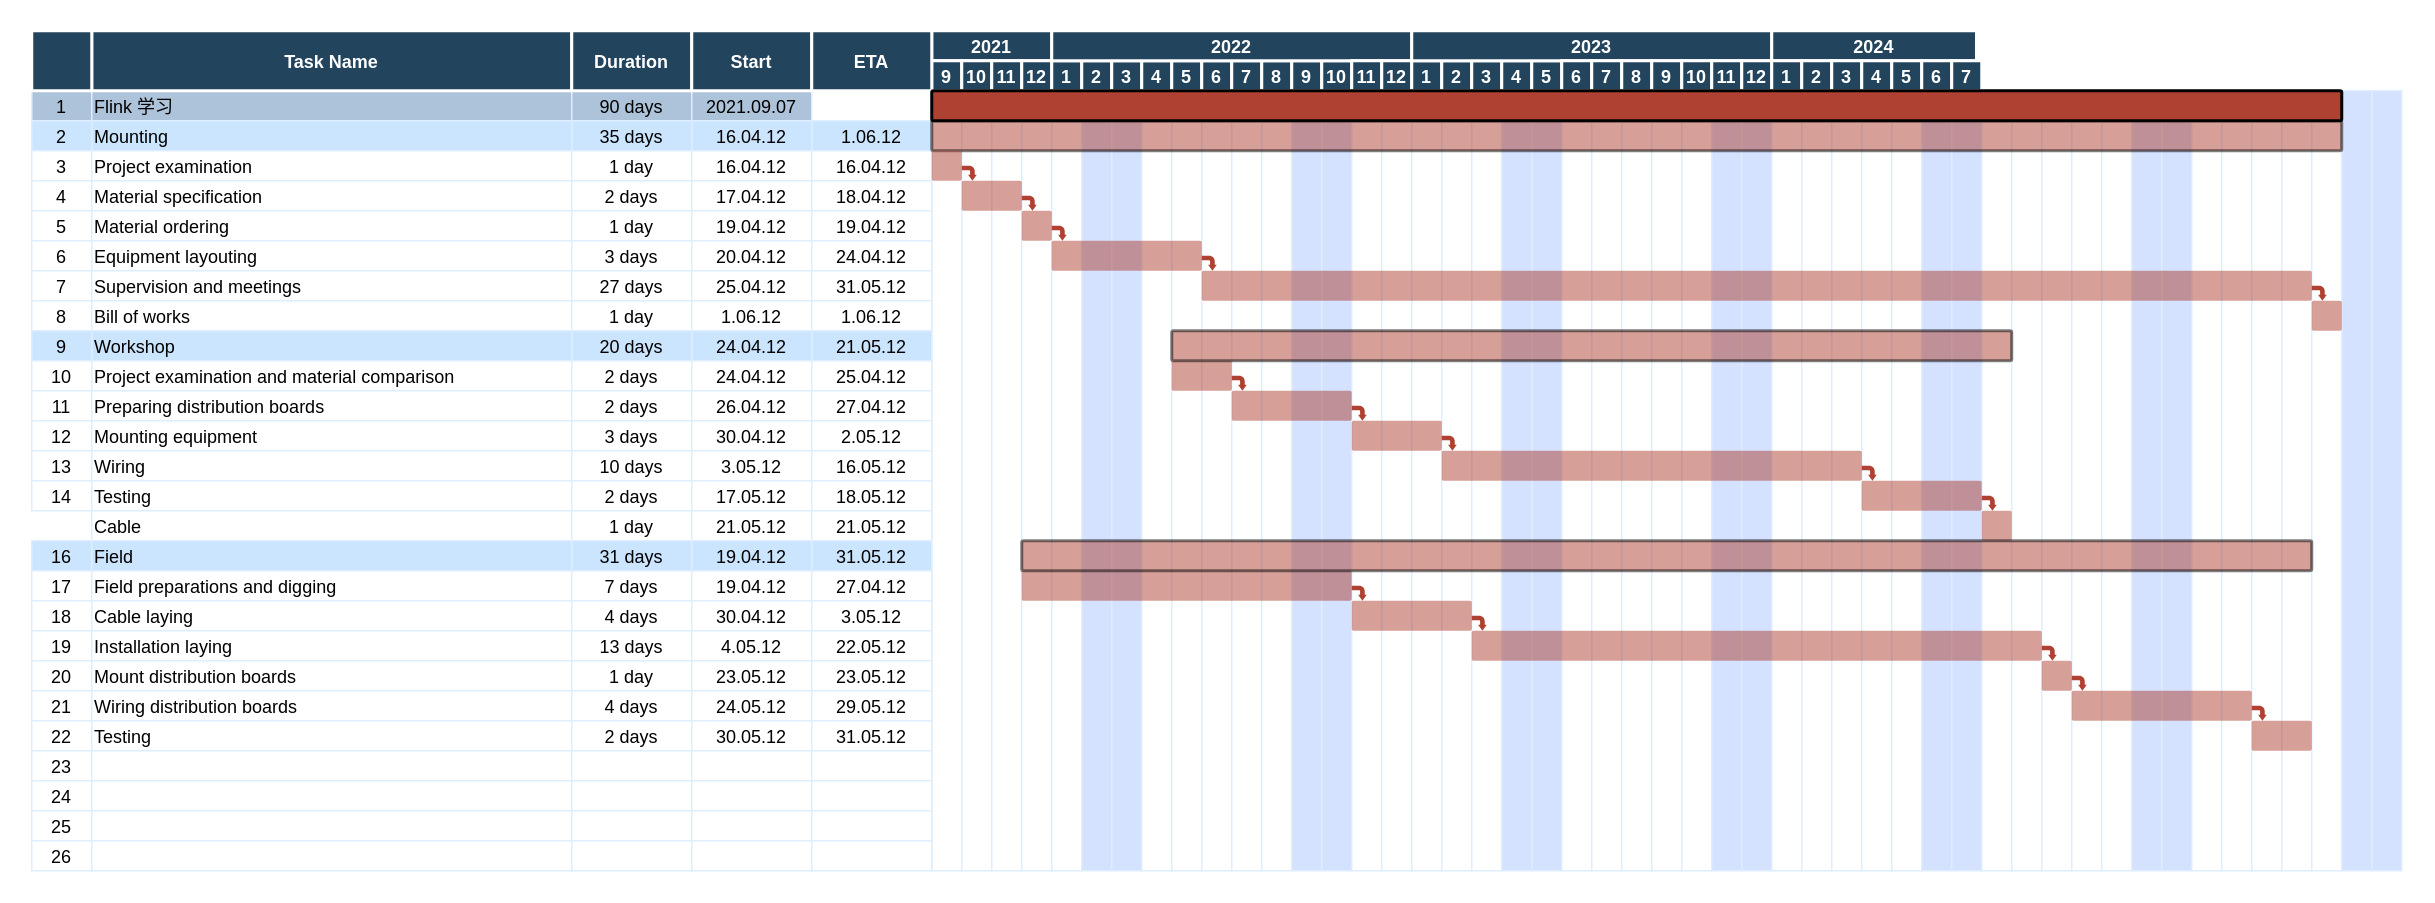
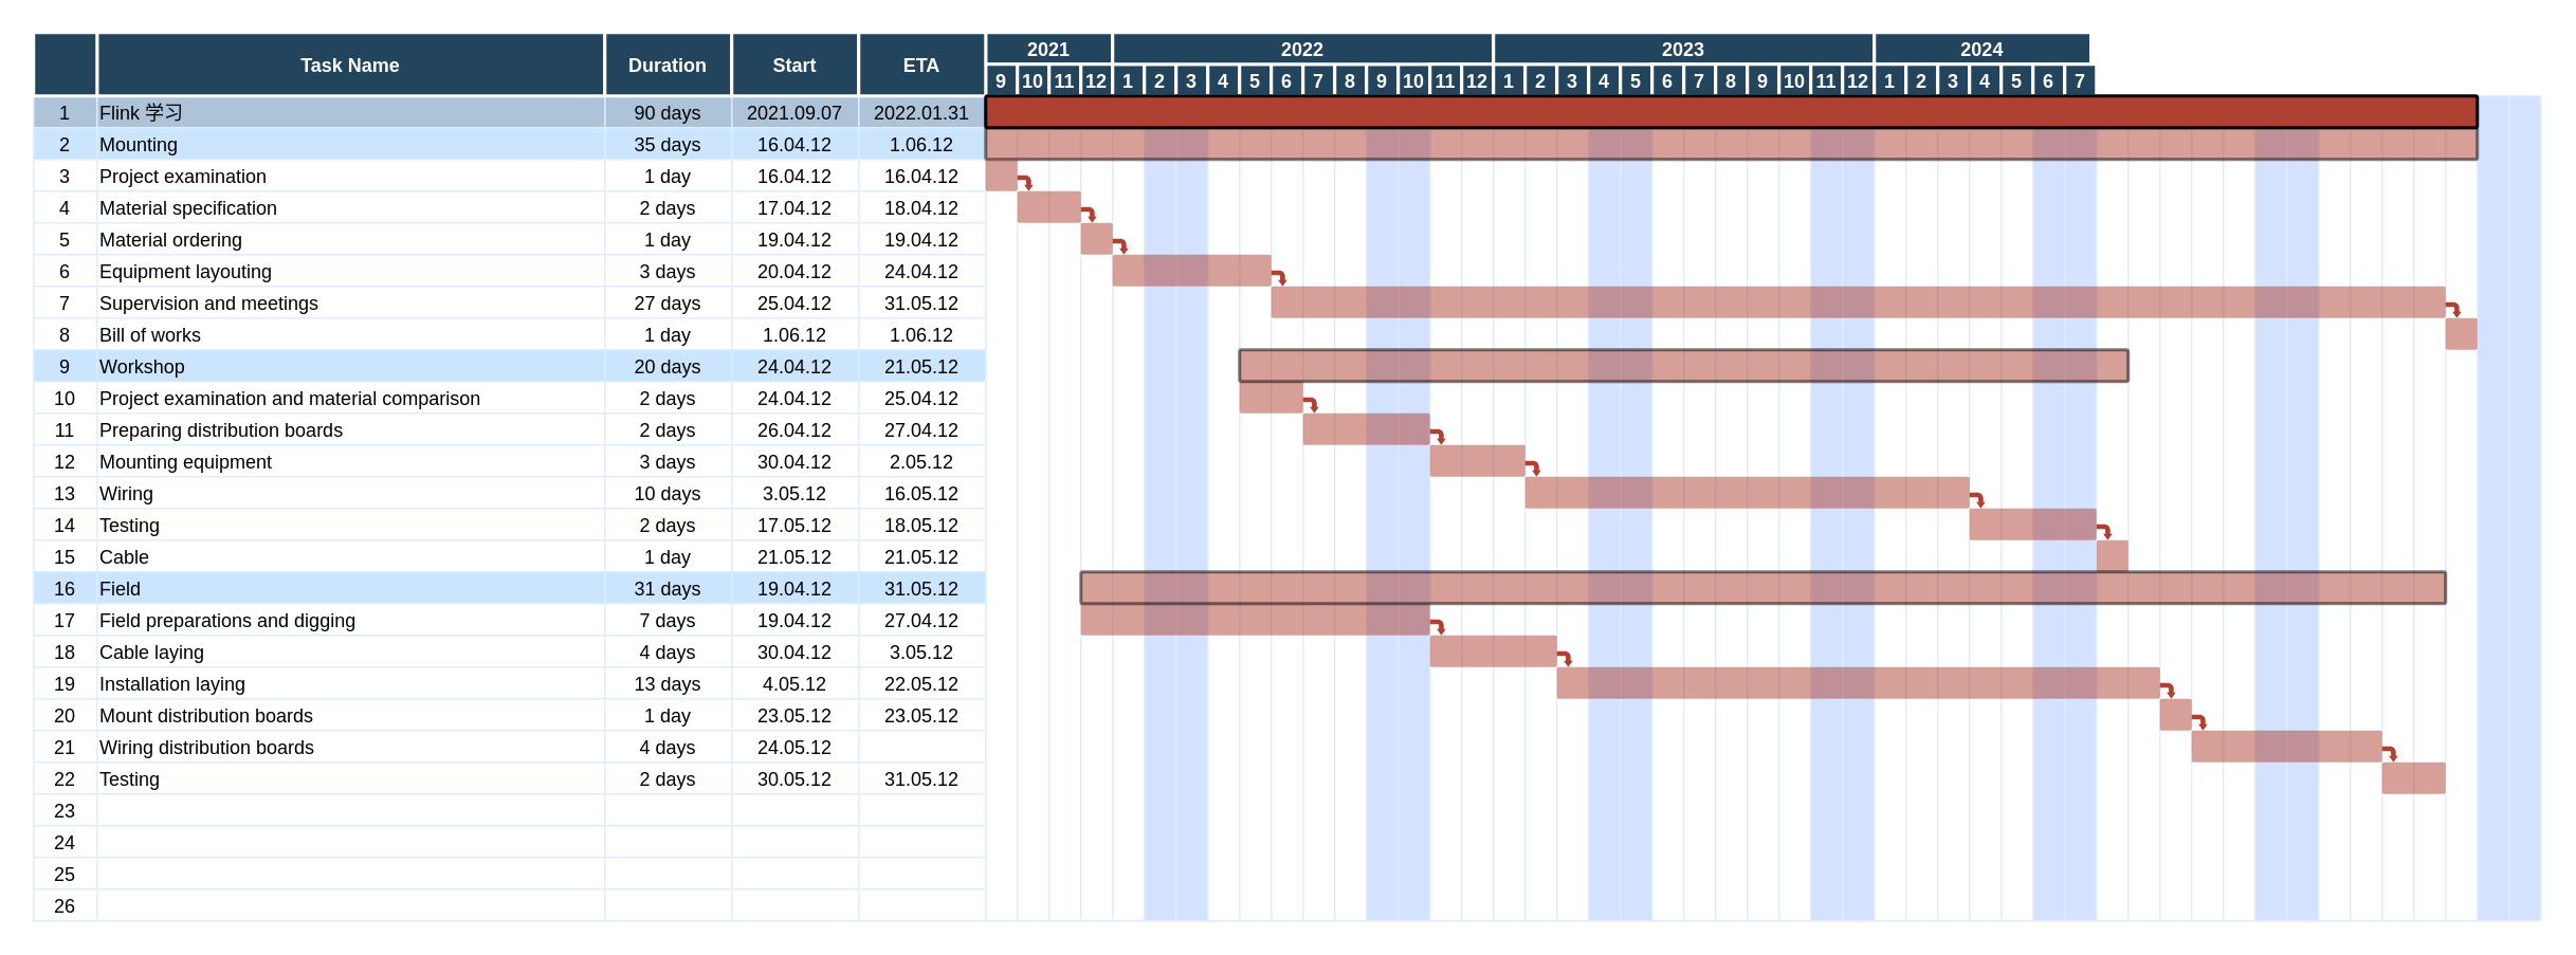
+ <mxCell id="6" value="2022.01.31" style="strokeColor=#DEEDFF;fillColor=#ADC3D9" parent="1" vertex="1"><mxGeometry x="540.5" y="60" width="80.0" height="20" as="geometry" /></mxCell>
+ <mxCell id="73" value="15" style="strokeColor=#DEEDFF;fillColor=#FFFFFF" parent="1" vertex="1"><mxGeometry x="20.5" y="340" width="40" height="20" as="geometry" /></mxCell>
- <mxCell id="107" value="29.05.12" style="strokeColor=#DEEDFF" parent="1" vertex="1"><mxGeometry x="540.5" y="460" width="80.0" height="20" as="geometry" /></mxCell>
